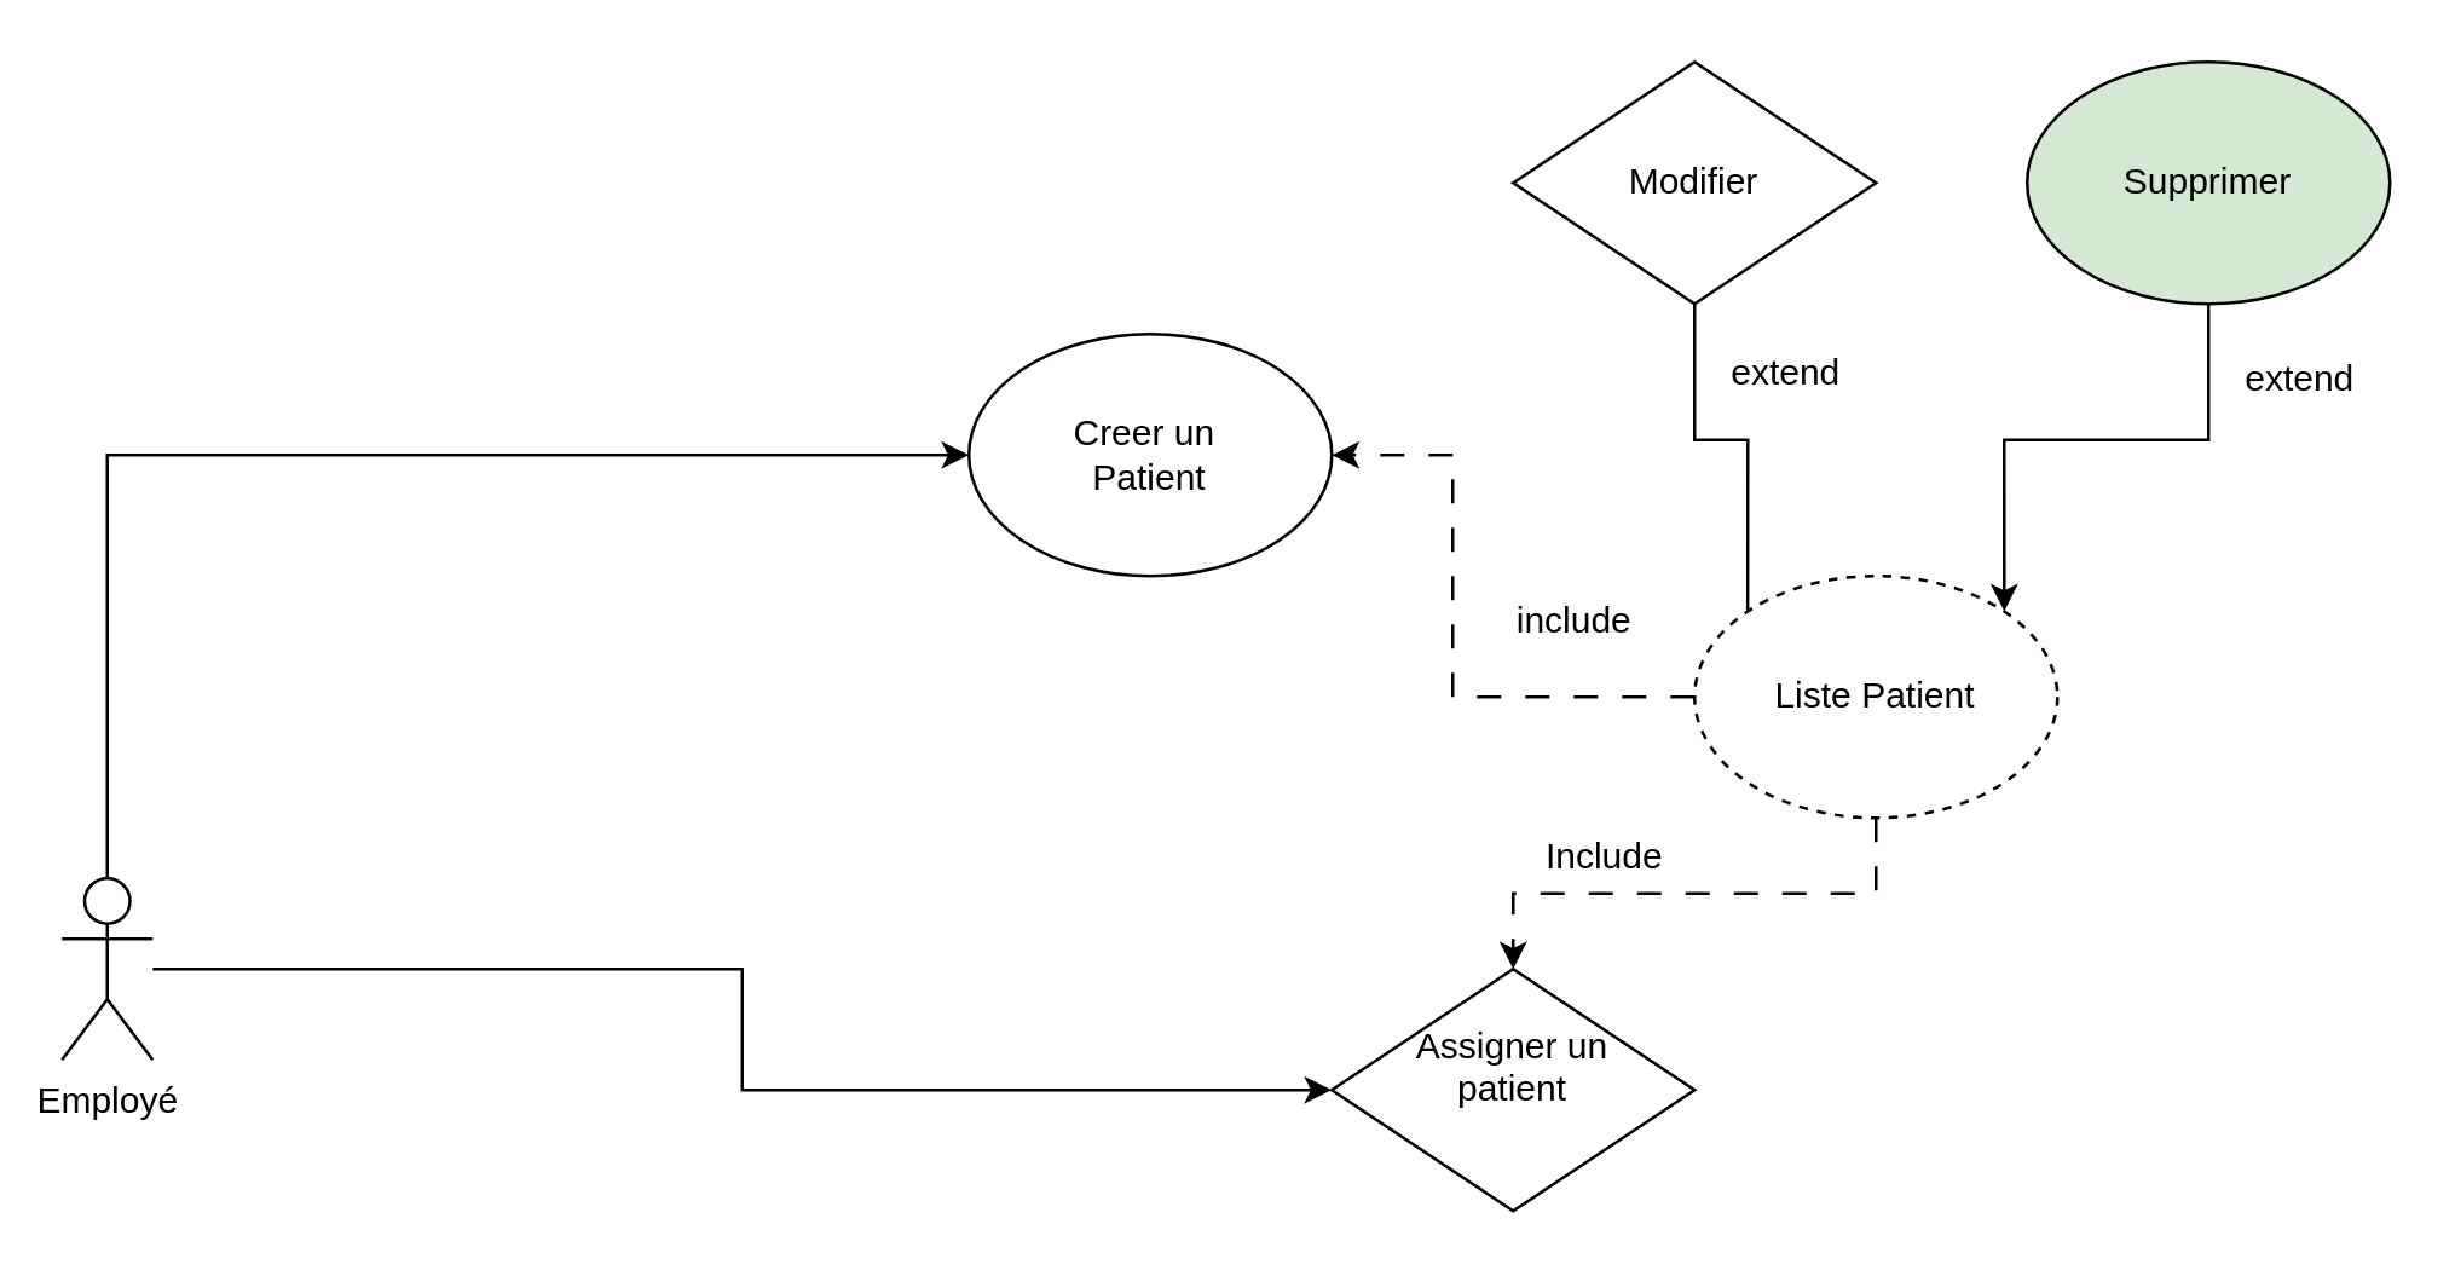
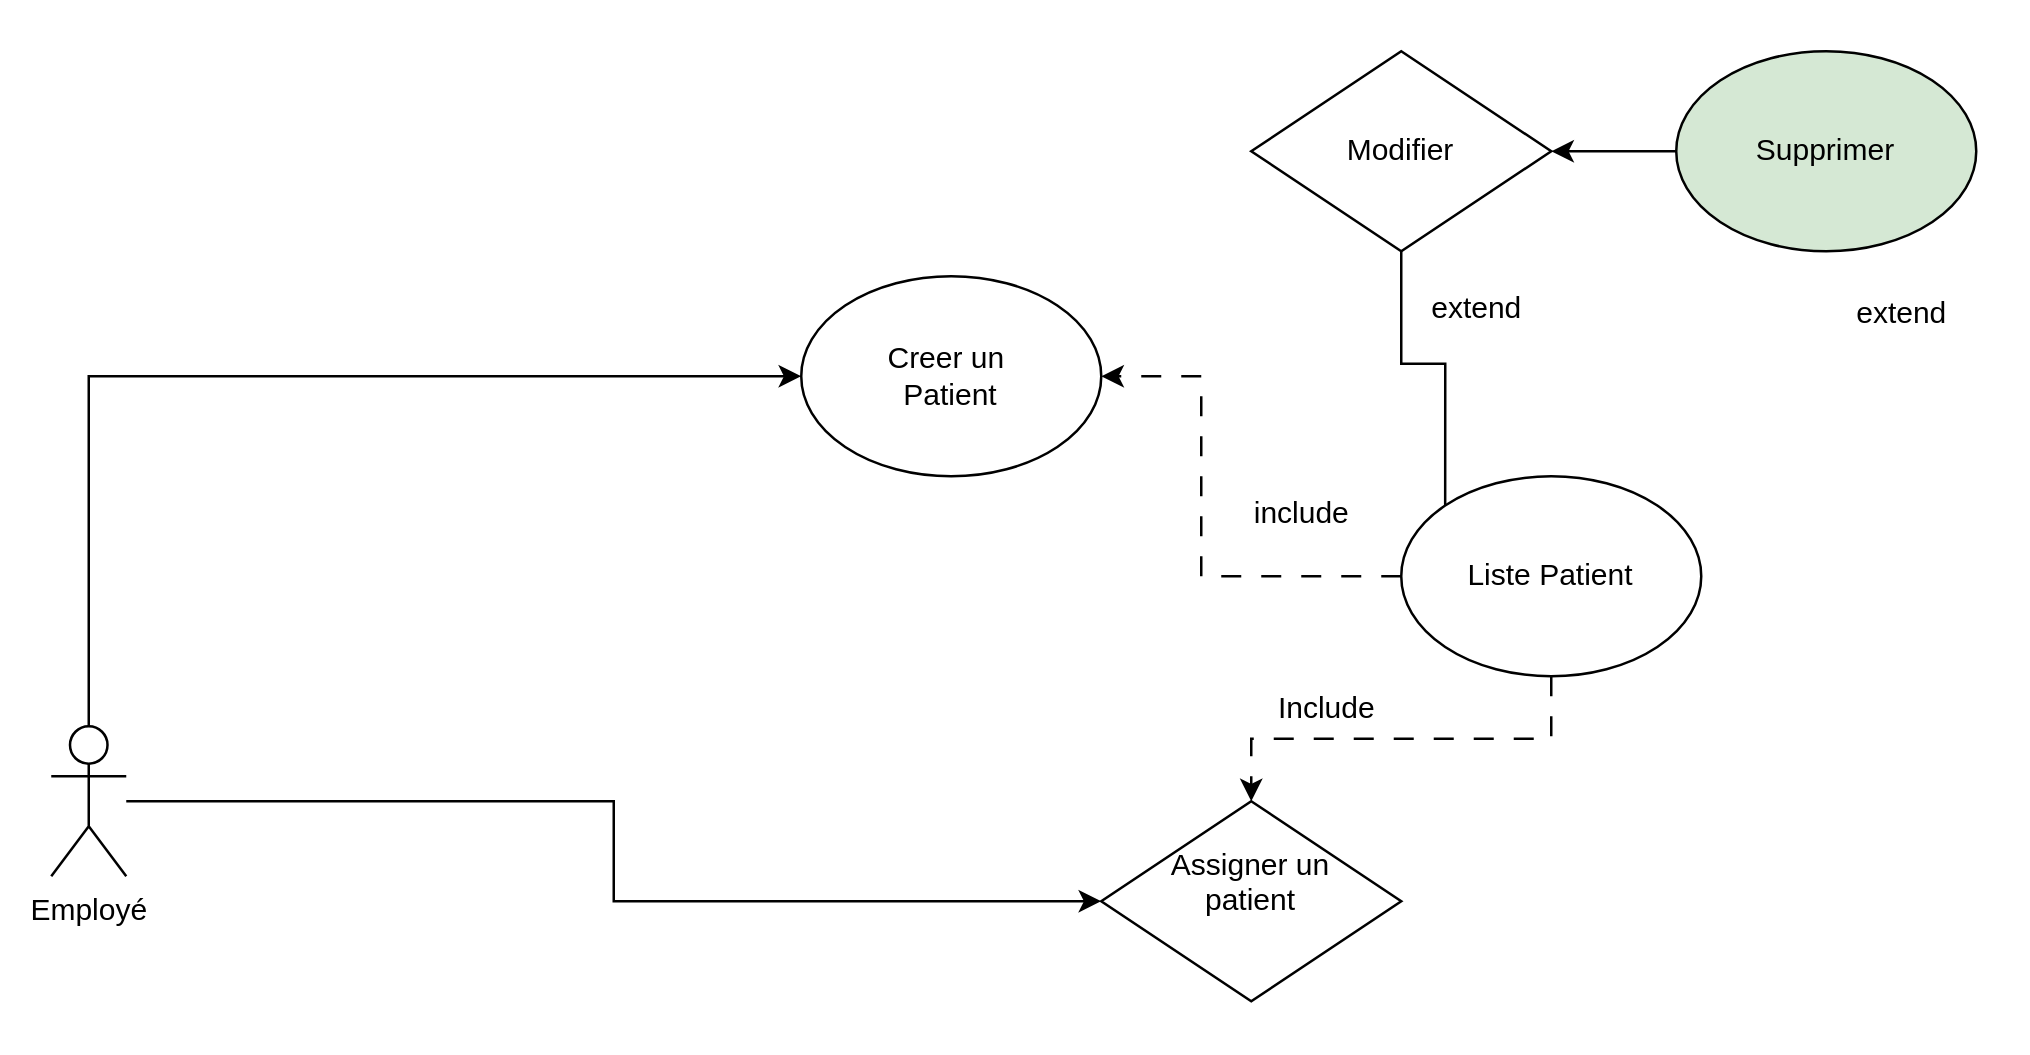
- <mxCell id="12" style="edgeStyle=orthogonalEdgeStyle;rounded=0;orthogonalLoop=1;jettySize=auto;html=1;entryX=1;entryY=0;entryDx=0;entryDy=0;" edge="1" parent="1" source="13" target="9"><mxGeometry relative="1" as="geometry" /></mxCell>
+ <mxCell id="12" style="edgeStyle=orthogonalEdgeStyle;rounded=0;orthogonalLoop=1;jettySize=auto;html=1;" edge="1" parent="1" source="13" target="15"><mxGeometry relative="1" as="geometry" /></mxCell>
- <mxCell id="9" value="Liste Patient" style="ellipse;whiteSpace=wrap;html=1;dashed=1;" vertex="1" parent="1"><mxGeometry x="560" y="190" width="120" height="80" as="geometry" /></mxCell>
+ <mxCell id="9" value="Liste Patient" style="ellipse;whiteSpace=wrap;html=1;" vertex="1" parent="1"><mxGeometry x="560" y="190" width="120" height="80" as="geometry" /></mxCell>
